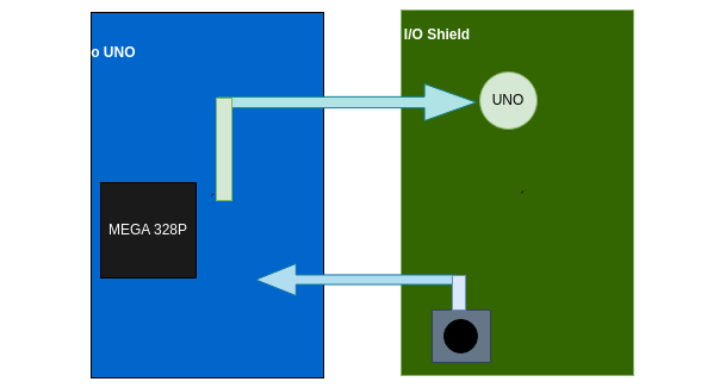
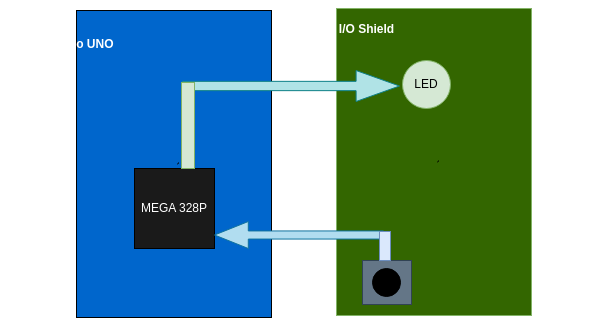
- <mxCell id="6" value="UNO" style="ellipse;whiteSpace=wrap;html=1;aspect=fixed;fillColor=#d5e8d4;strokeColor=#82b366;" parent="1" vertex="1"><mxGeometry x="402" y="60" width="48" height="48" as="geometry" /></mxCell>
+ <mxCell id="6" value="LED" style="ellipse;whiteSpace=wrap;html=1;aspect=fixed;fillColor=#d5e8d4;strokeColor=#82b366;" parent="1" vertex="1"><mxGeometry x="402" y="60" width="48" height="48" as="geometry" /></mxCell>
- <mxCell id="5" value="MEGA 328P" style="whiteSpace=wrap;html=1;aspect=fixed;fillColor=#1A1A1A;fontColor=#FFFFFF;" parent="1" vertex="1"><mxGeometry x="84" y="153" width="80" height="80" as="geometry" /></mxCell>
+ <mxCell id="5" value="MEGA 328P" style="whiteSpace=wrap;html=1;aspect=fixed;fillColor=#1A1A1A;fontColor=#FFFFFF;" parent="1" vertex="1"><mxGeometry x="134" y="168" width="80" height="80" as="geometry" /></mxCell>
